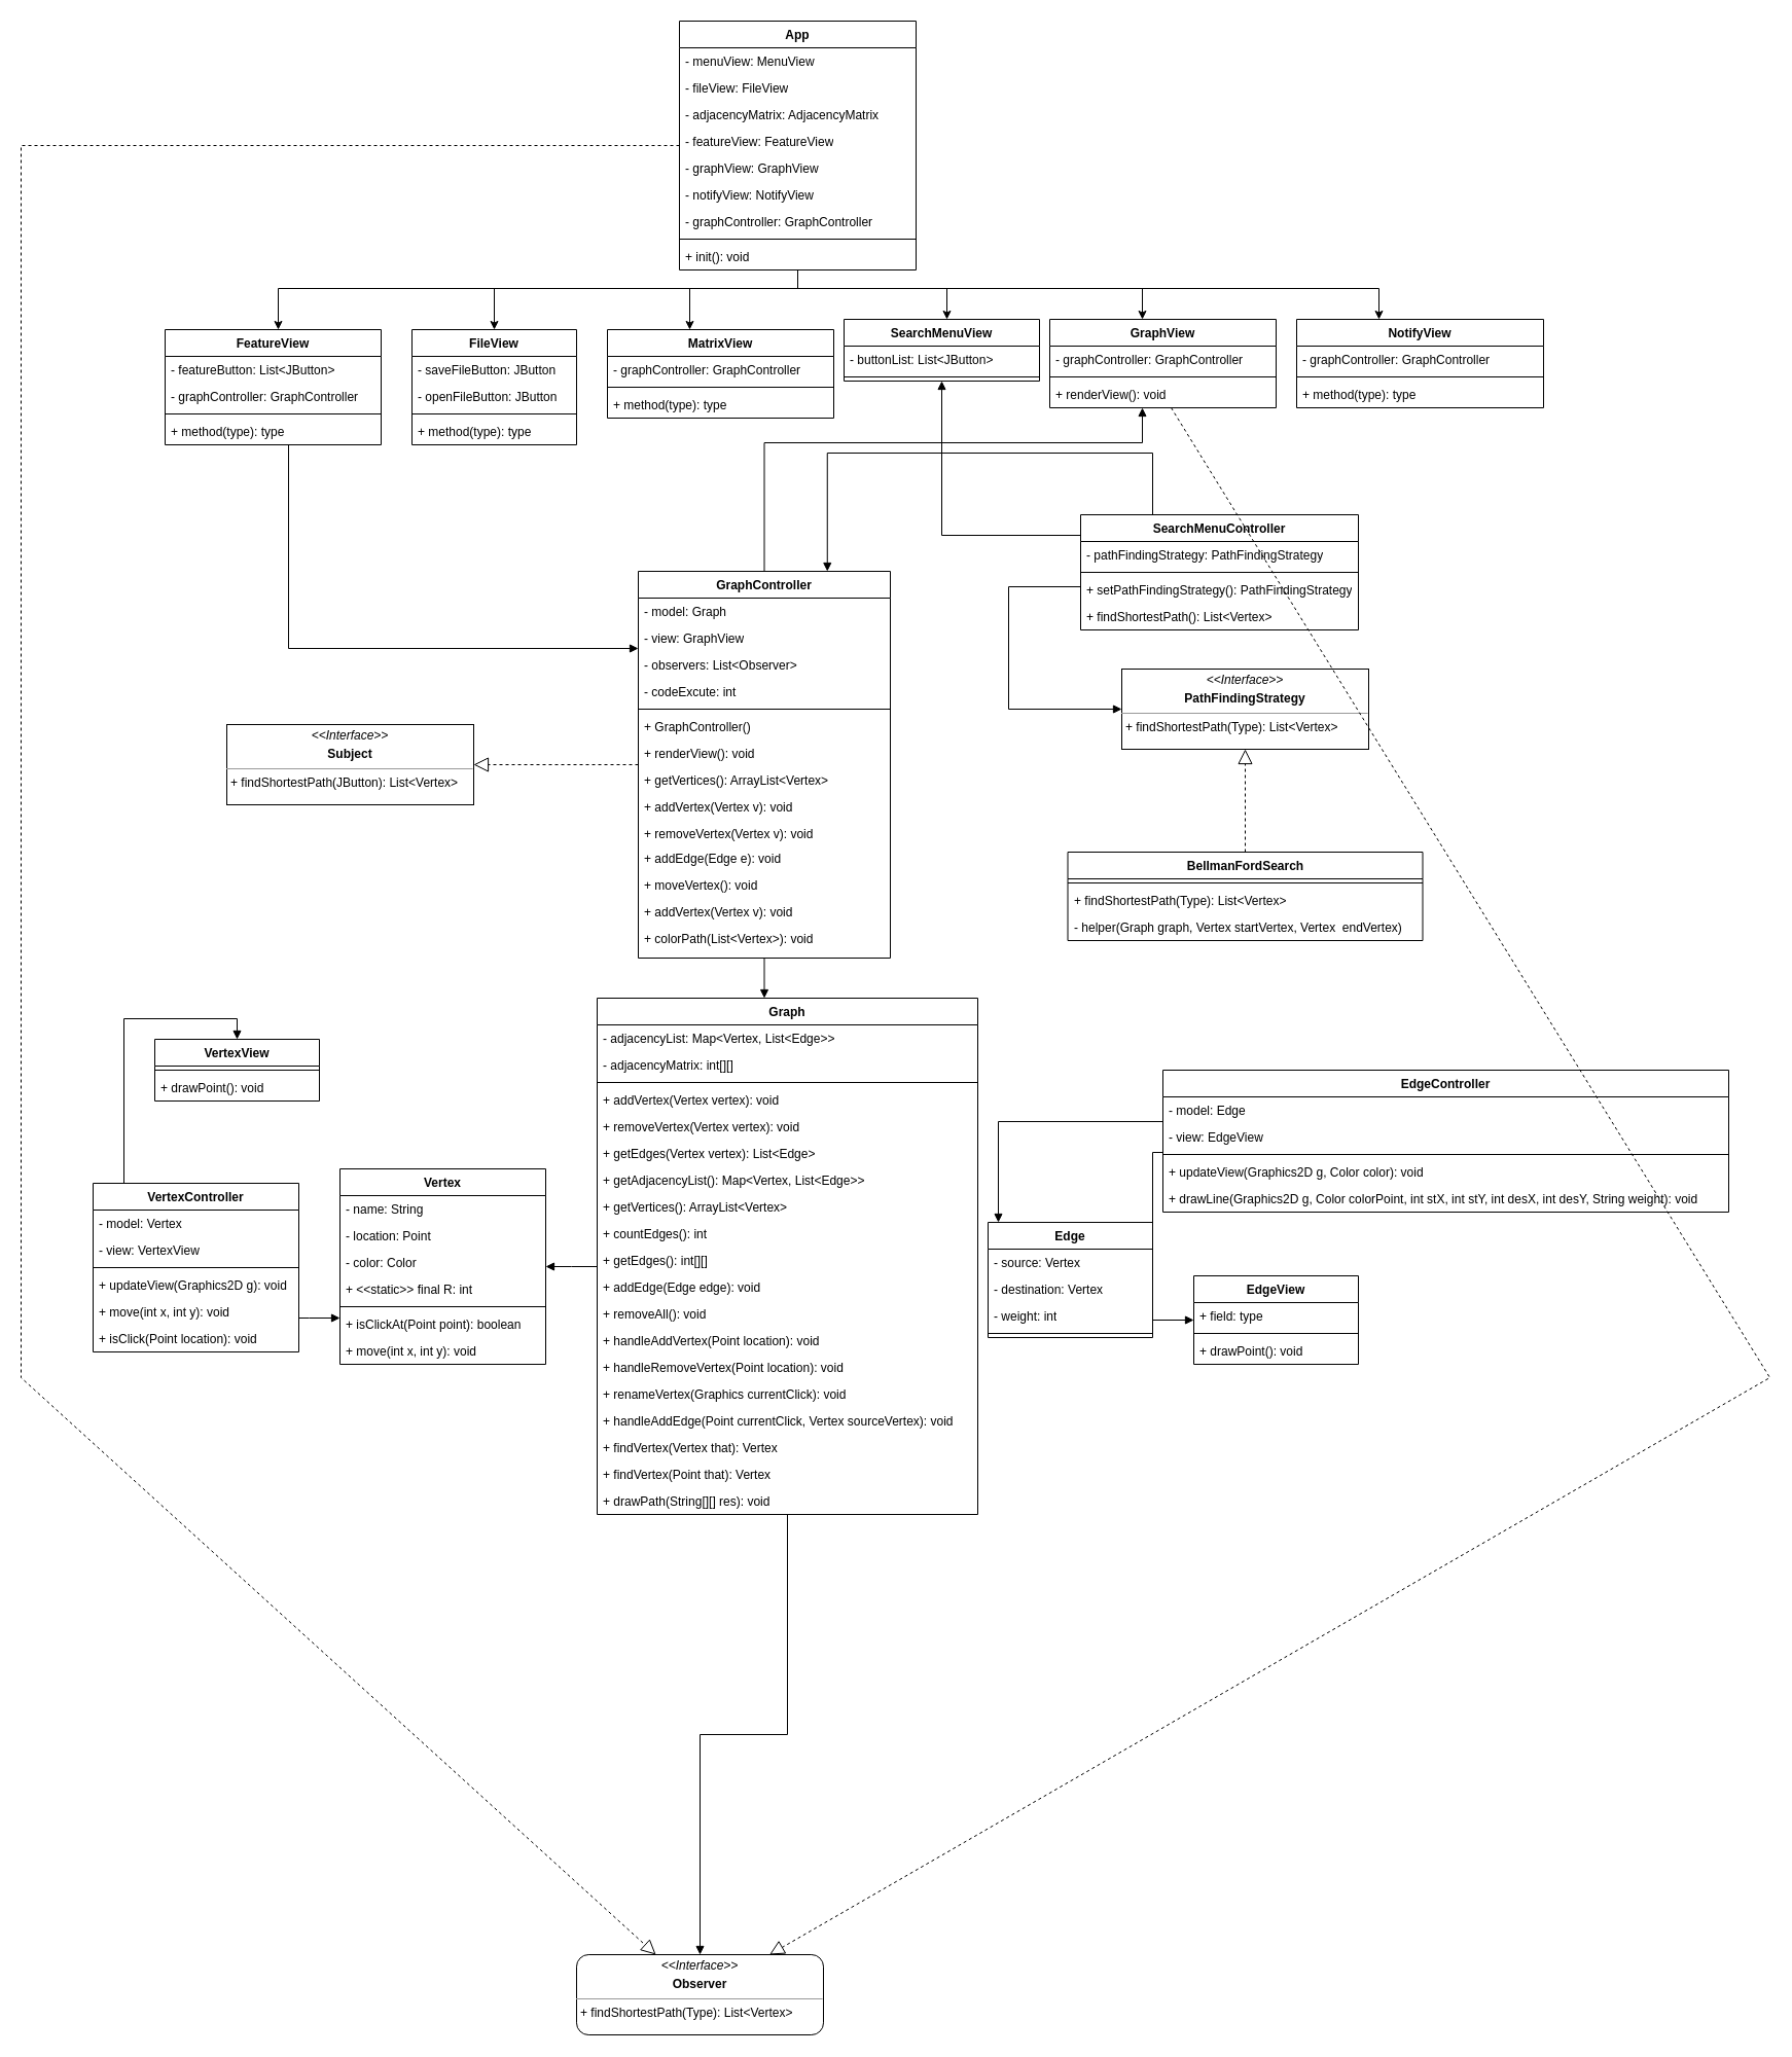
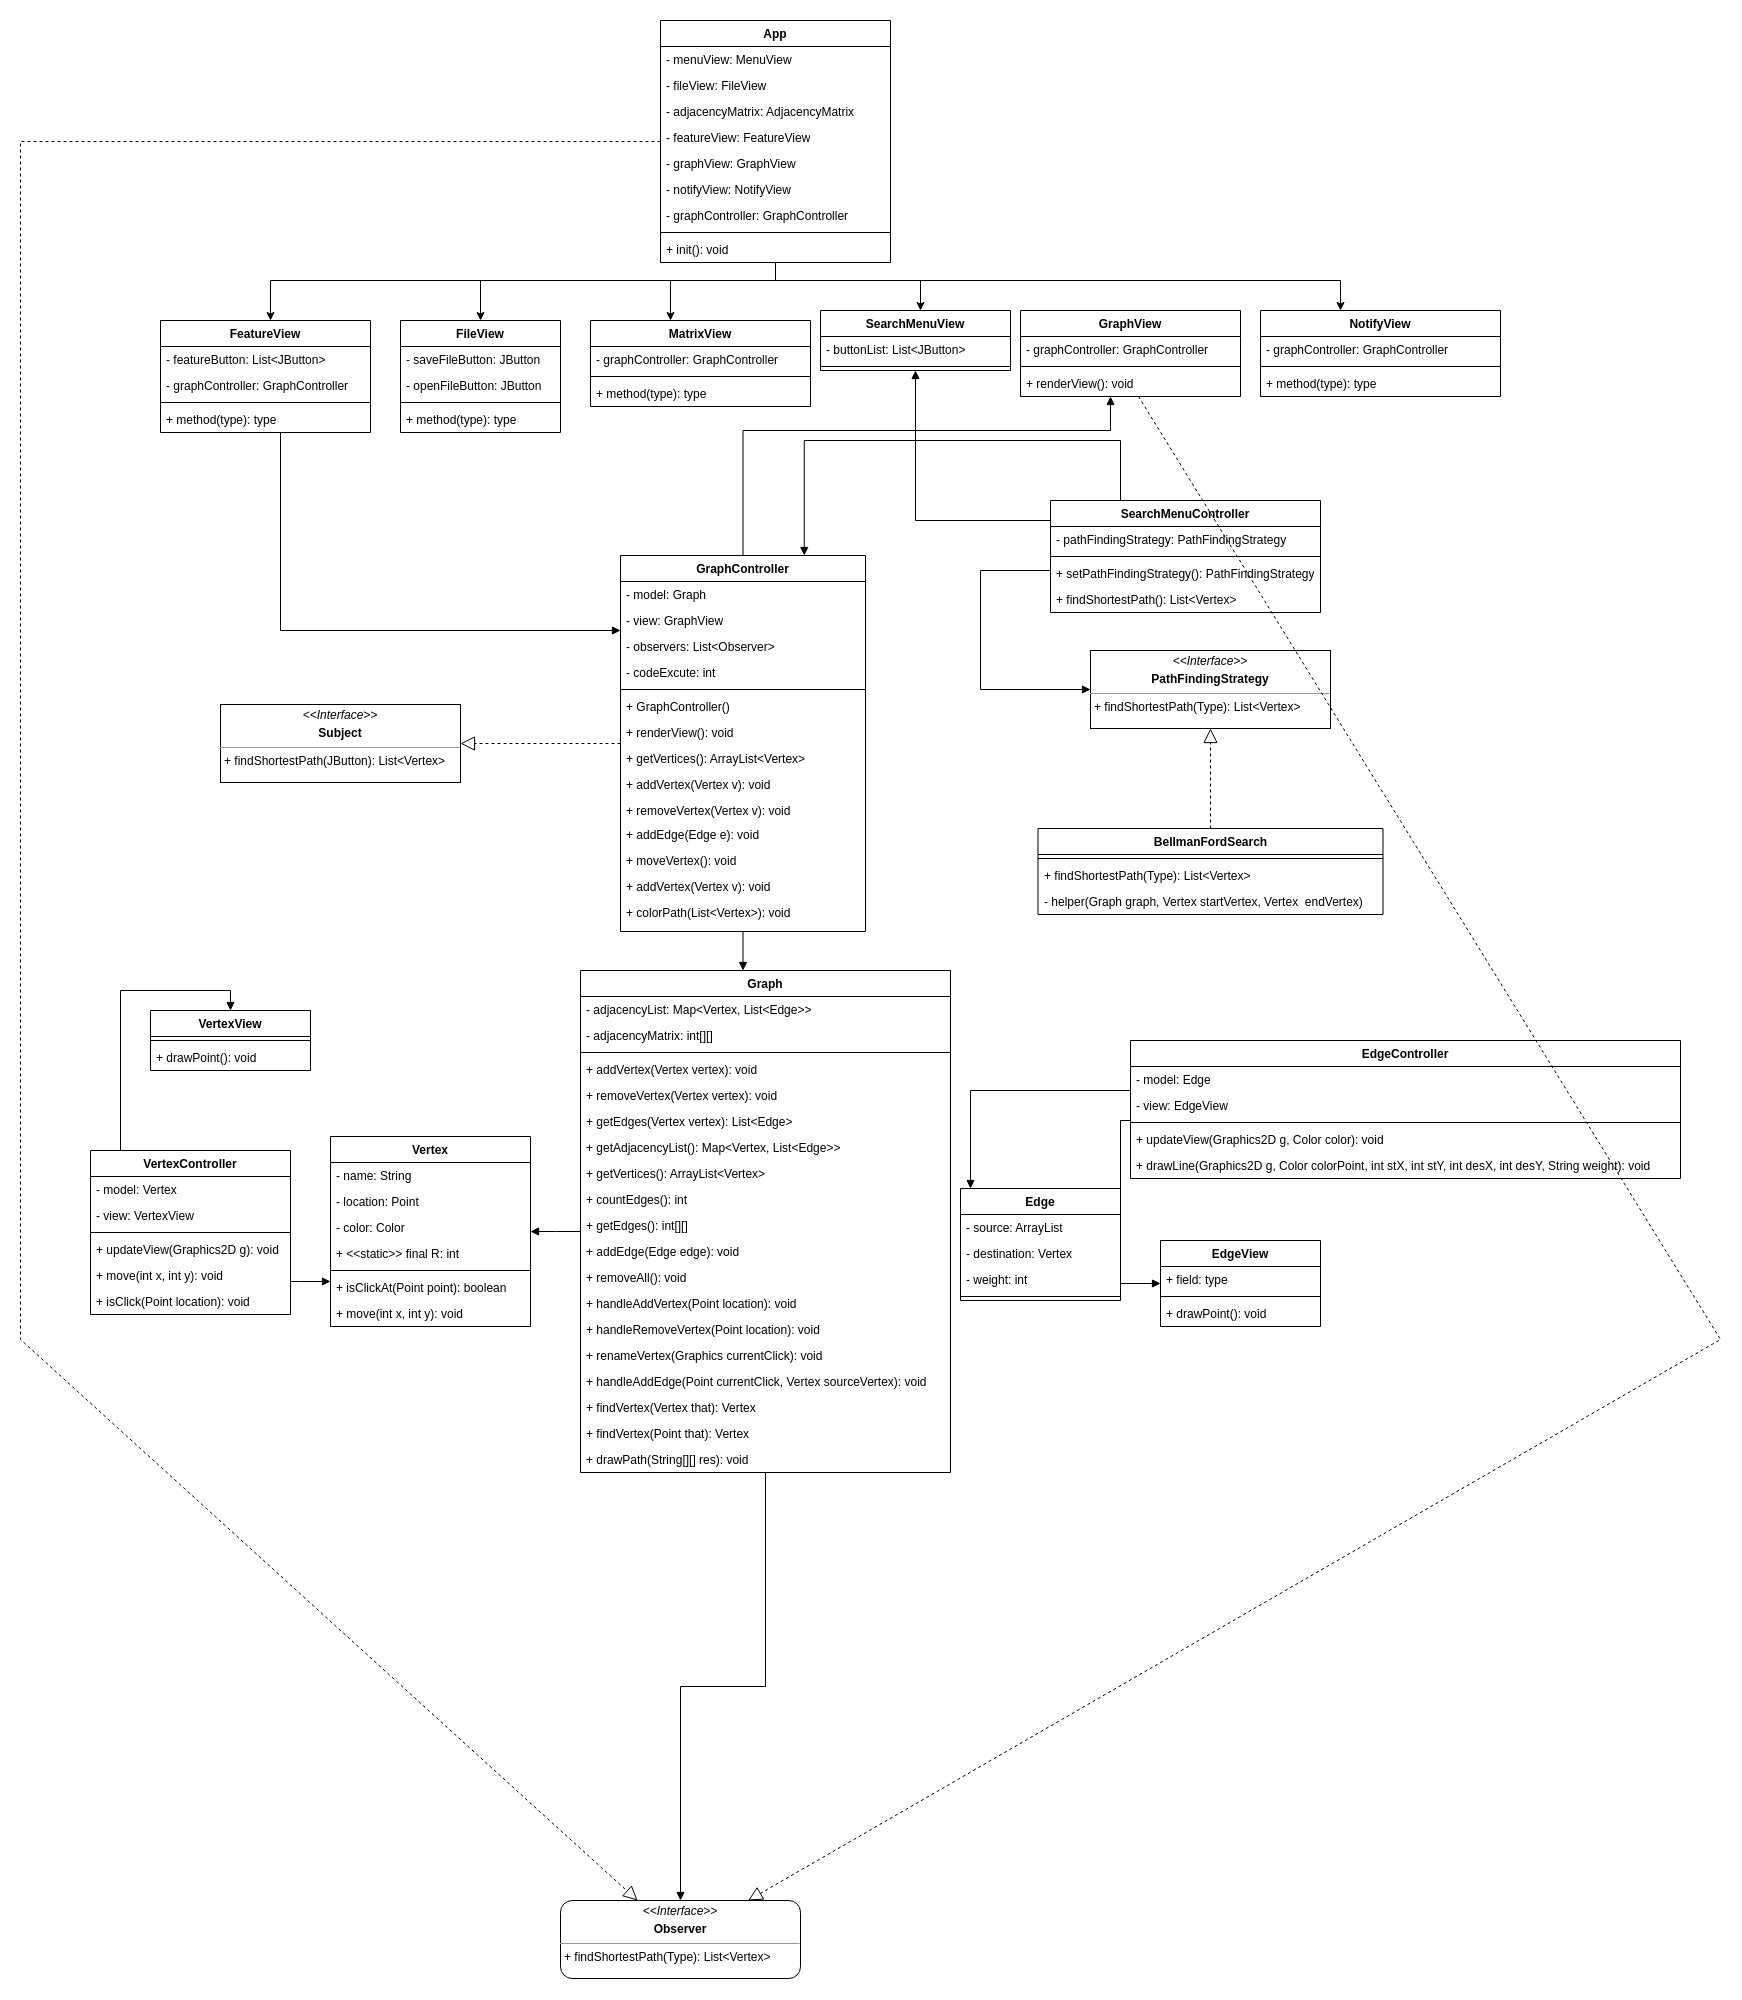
- <mxCell id="54" value="" style="edgeStyle=orthogonalEdgeStyle;rounded=0;orthogonalLoop=1;jettySize=auto;html=1;" parent="1" source="57" target="72" edge="1"><mxGeometry relative="1" as="geometry"><Array as="points"><mxPoint x="775" y="280" /><mxPoint x="1110" y="280" /></Array></mxGeometry></mxCell>
- <mxCell id="31" value="- source: Vertex" style="text;strokeColor=none;fillColor=none;align=left;verticalAlign=top;spacingLeft=4;spacingRight=4;overflow=hidden;rotatable=0;points=[[0,0.5],[1,0.5]];portConstraint=eastwest;whiteSpace=wrap;html=1;" vertex="1" parent="30"><mxGeometry y="26" width="160" height="26" as="geometry" /></mxCell>
+ <mxCell id="31" value="- source: ArrayList" style="text;strokeColor=none;fillColor=none;align=left;verticalAlign=top;spacingLeft=4;spacingRight=4;overflow=hidden;rotatable=0;points=[[0,0.5],[1,0.5]];portConstraint=eastwest;whiteSpace=wrap;html=1;" vertex="1" parent="30"><mxGeometry y="26" width="160" height="26" as="geometry" /></mxCell>
